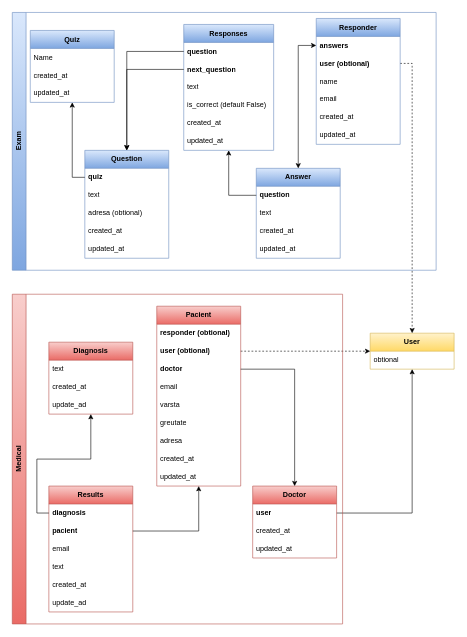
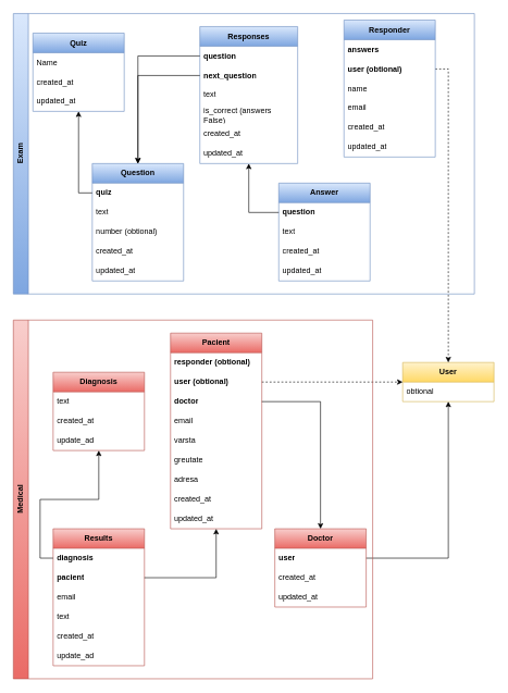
- <mxCell id="32" style="edgeStyle=orthogonalEdgeStyle;rounded=0;orthogonalLoop=1;jettySize=auto;html=1;startArrow=classic;startFill=1;" parent="7" source="20" target="26" edge="1"><mxGeometry relative="1" as="geometry" /></mxCell>
- <mxCell id="16" value="is_correct (default False)" style="text;strokeColor=none;fillColor=none;align=left;verticalAlign=middle;spacingLeft=4;spacingRight=4;overflow=hidden;points=[[0,0.5],[1,0.5]];portConstraint=eastwest;rotatable=0;whiteSpace=wrap;html=1;" parent="12" vertex="1"><mxGeometry y="120" width="150" height="30" as="geometry" /></mxCell>
+ <mxCell id="16" value="is_correct (answers False)" style="text;strokeColor=none;fillColor=none;align=left;verticalAlign=middle;spacingLeft=4;spacingRight=4;overflow=hidden;points=[[0,0.5],[1,0.5]];portConstraint=eastwest;rotatable=0;whiteSpace=wrap;html=1;" parent="12" vertex="1"><mxGeometry y="120" width="150" height="30" as="geometry" /></mxCell>
- <mxCell id="36" value="adresa (obtional)" style="text;strokeColor=none;fillColor=none;align=left;verticalAlign=middle;spacingLeft=4;spacingRight=4;overflow=hidden;points=[[0,0.5],[1,0.5]];portConstraint=eastwest;rotatable=0;whiteSpace=wrap;html=1;" parent="33" vertex="1"><mxGeometry y="90" width="140" height="30" as="geometry" /></mxCell>
+ <mxCell id="36" value="number (obtional)" style="text;strokeColor=none;fillColor=none;align=left;verticalAlign=middle;spacingLeft=4;spacingRight=4;overflow=hidden;points=[[0,0.5],[1,0.5]];portConstraint=eastwest;rotatable=0;whiteSpace=wrap;html=1;" parent="33" vertex="1"><mxGeometry y="90" width="140" height="30" as="geometry" /></mxCell>
